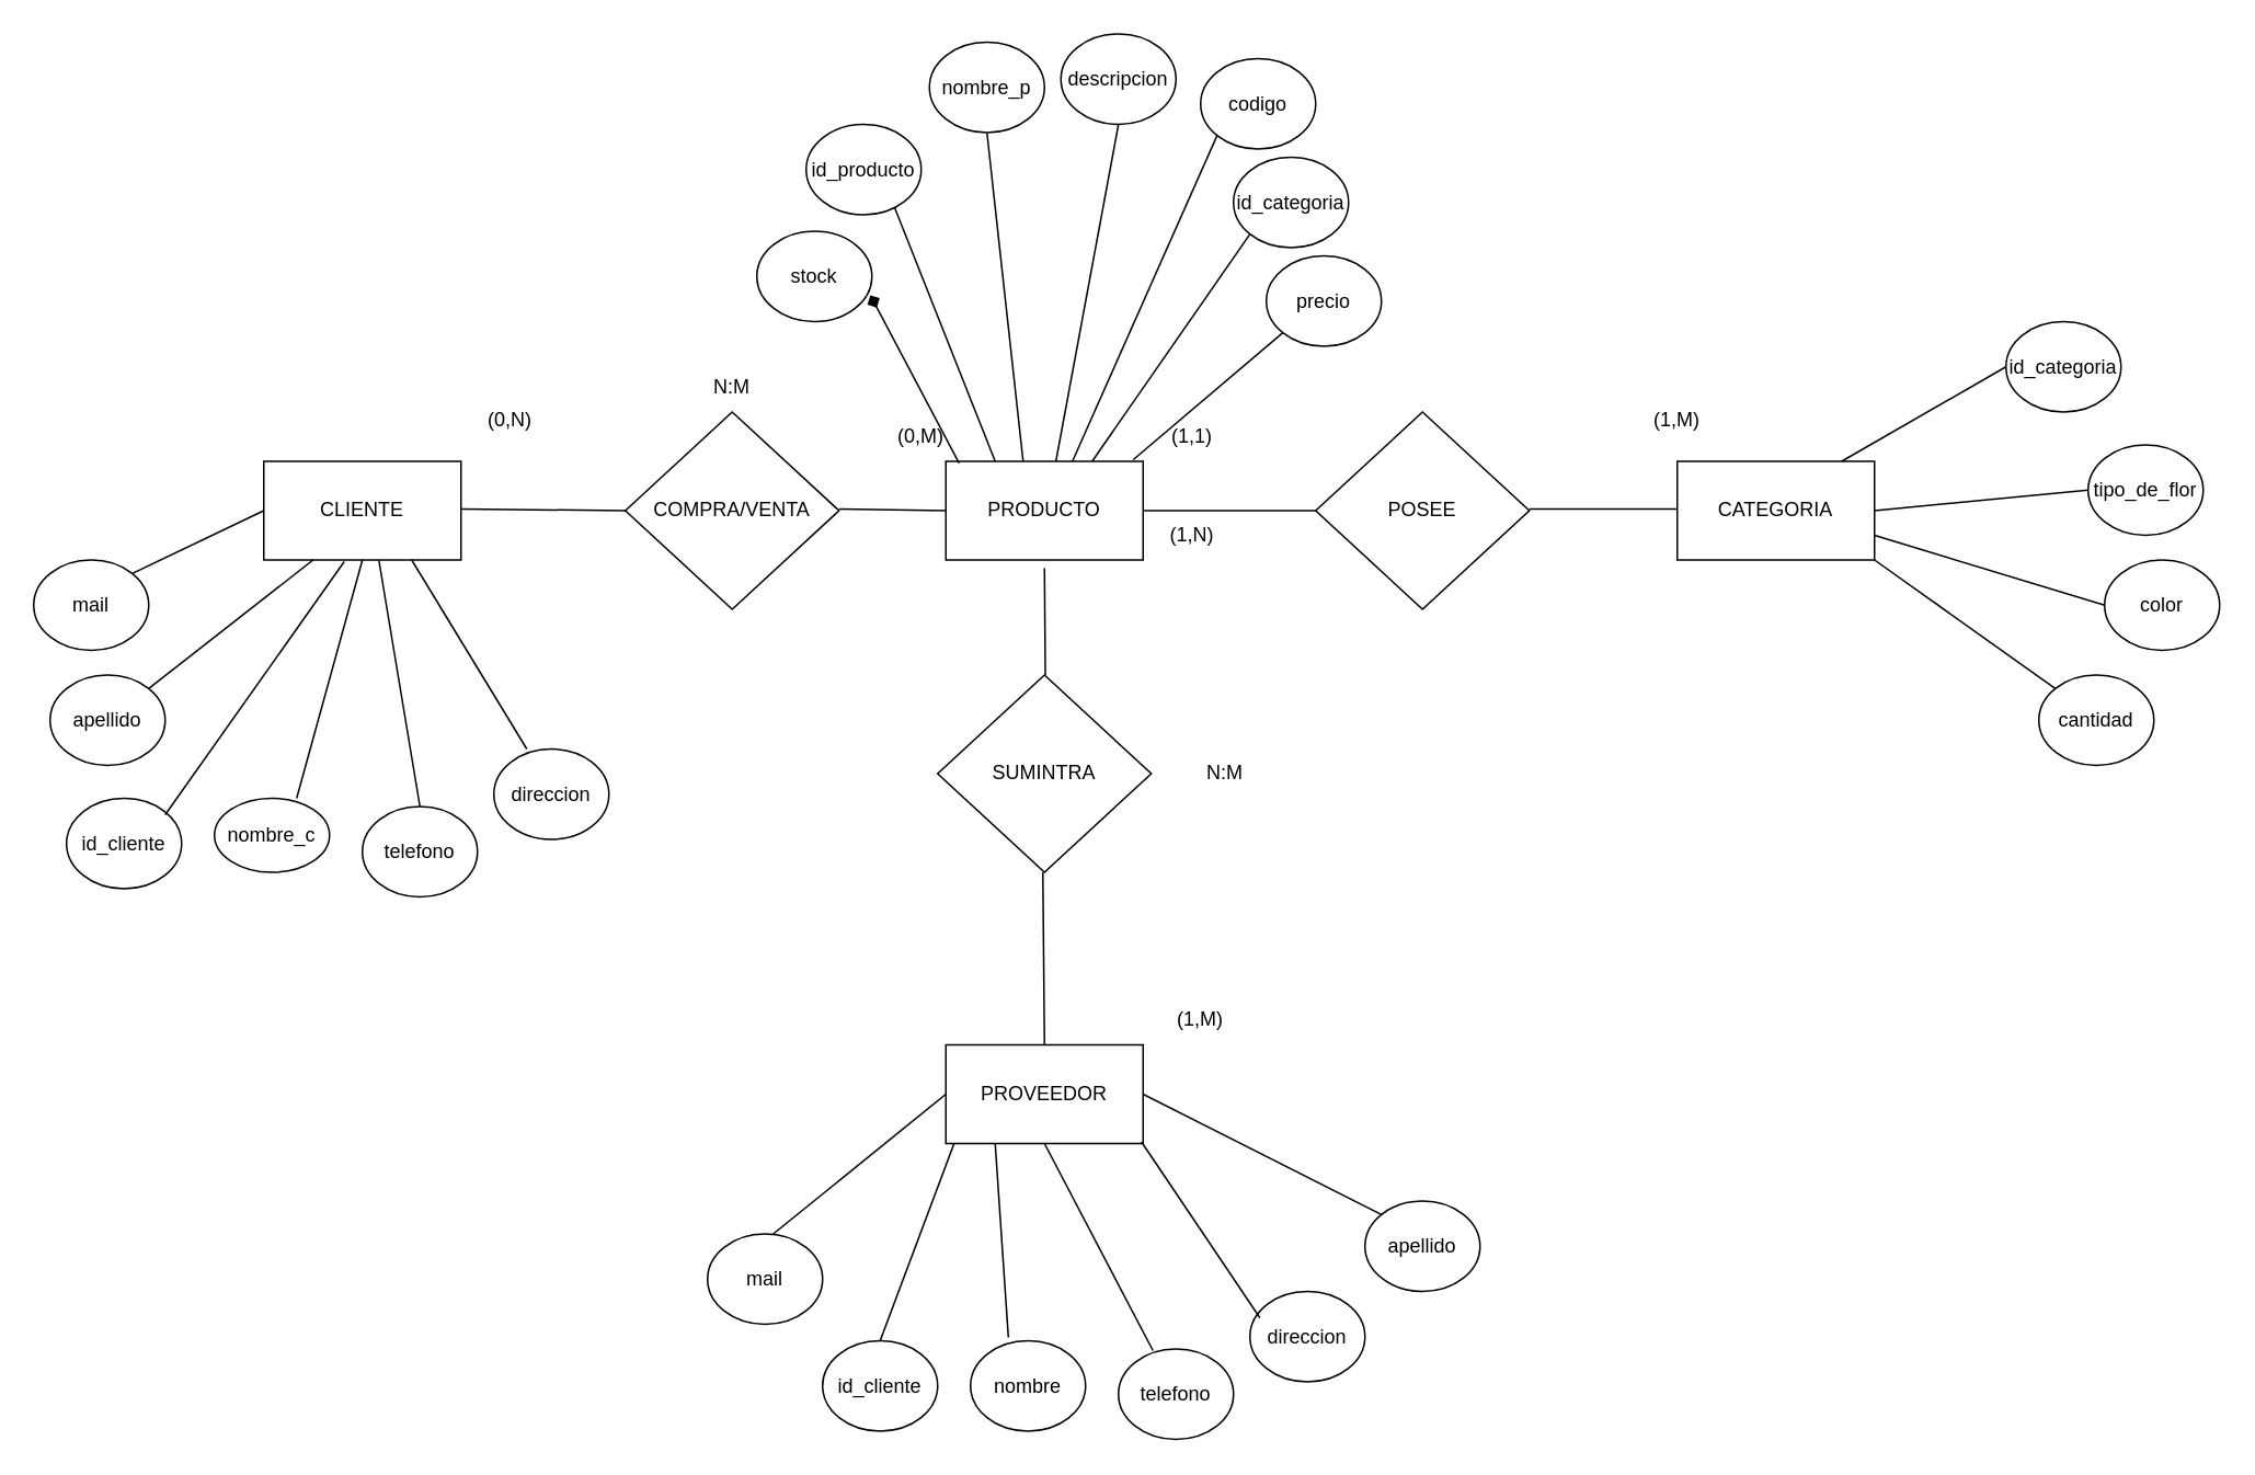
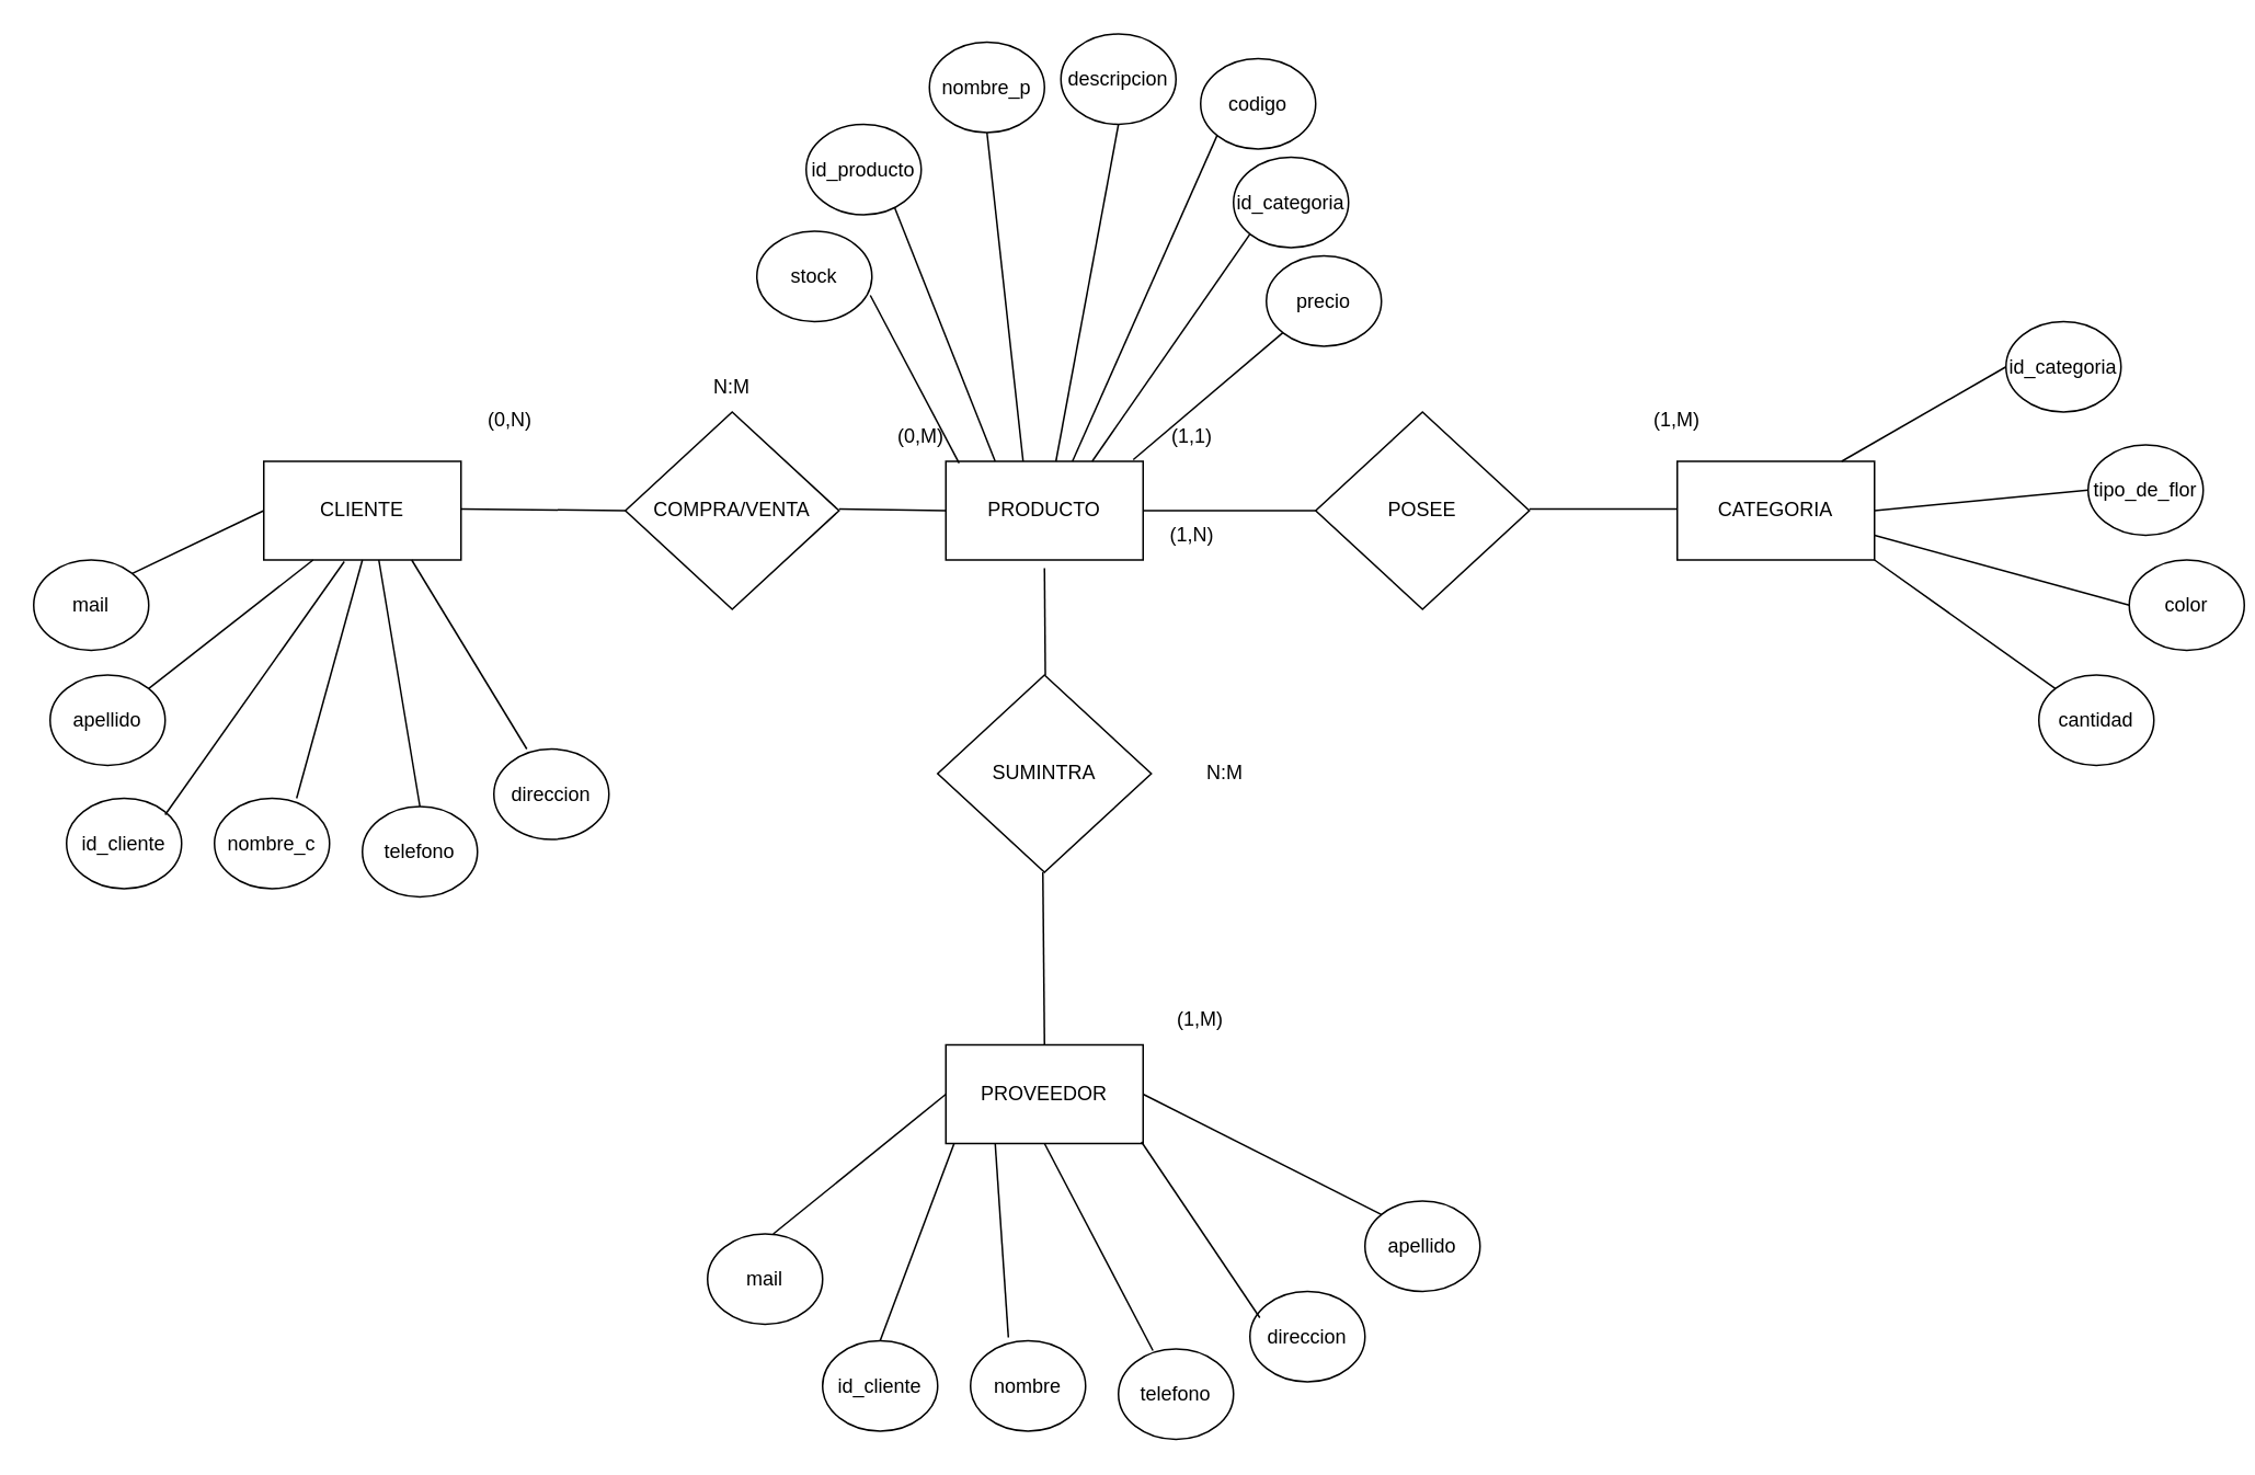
- <mxCell id="58" value="" style="endArrow=diamond;html=1;rounded=0;entryX=0.986;entryY=0.709;entryDx=0;entryDy=0;exitX=0.067;exitY=0.017;exitDx=0;exitDy=0;entryPerimeter=0;exitPerimeter=0;" edge="1" parent="1" source="4" target="30"><mxGeometry width="50" height="50" relative="1" as="geometry"><mxPoint x="591" y="325" as="sourcePoint" /><mxPoint x="530" y="171" as="targetPoint" /></mxGeometry></mxCell>
+ <mxCell id="58" value="" style="endArrow=none;html=1;rounded=0;entryX=0.986;entryY=0.709;entryDx=0;entryDy=0;exitX=0.067;exitY=0.017;exitDx=0;exitDy=0;entryPerimeter=0;exitPerimeter=0;" edge="1" parent="1" source="4" target="30"><mxGeometry width="50" height="50" relative="1" as="geometry"><mxPoint x="591" y="325" as="sourcePoint" /><mxPoint x="530" y="171" as="targetPoint" /></mxGeometry></mxCell>
- <mxCell id="38" value="color" style="ellipse;whiteSpace=wrap;html=1;" vertex="1" parent="1"><mxGeometry x="1280" y="340" width="70" height="55" as="geometry" /></mxCell>
+ <mxCell id="38" value="color" style="ellipse;whiteSpace=wrap;html=1;" vertex="1" parent="1"><mxGeometry x="1295" y="340" width="70" height="55" as="geometry" /></mxCell>
- <mxCell id="15" value="nombre_c" style="ellipse;whiteSpace=wrap;html=1;" vertex="1" parent="1"><mxGeometry x="130" y="485" width="70" height="45" as="geometry" /></mxCell>
+ <mxCell id="15" value="nombre_c" style="ellipse;whiteSpace=wrap;html=1;" vertex="1" parent="1"><mxGeometry x="130" y="485" width="70" height="55" as="geometry" /></mxCell>
